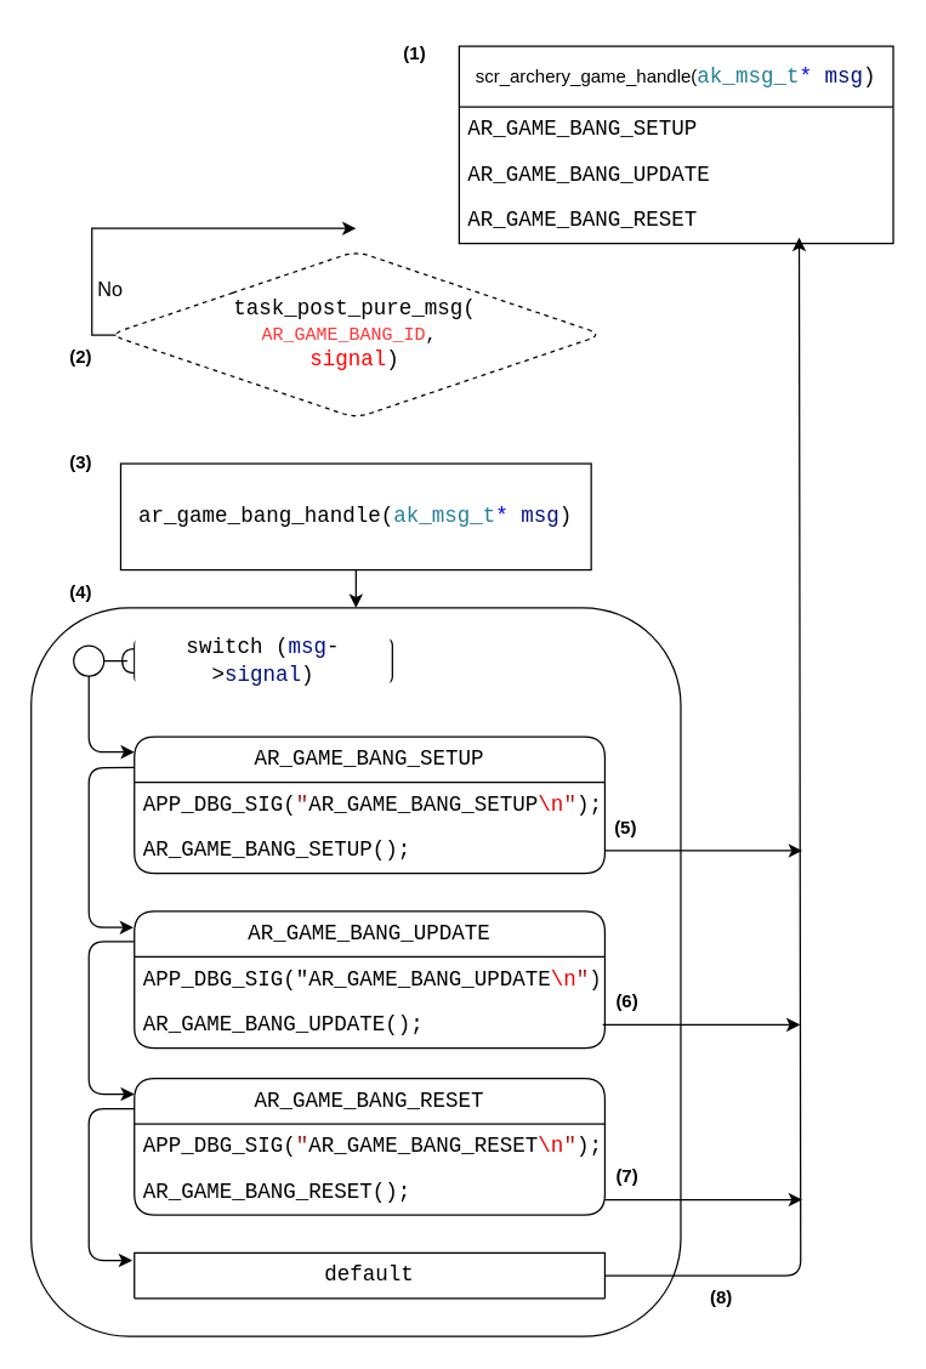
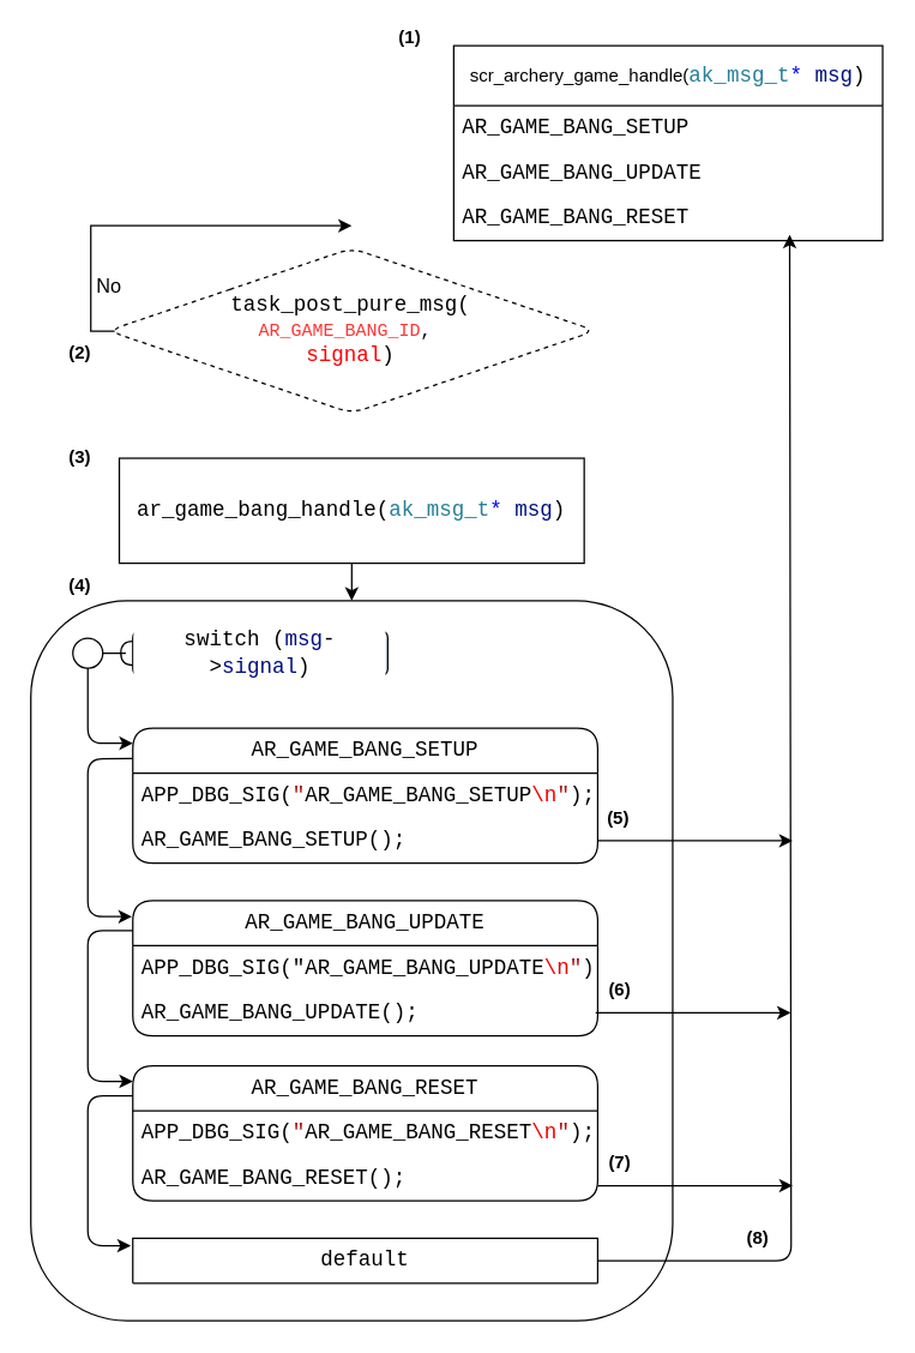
- <mxCell id="29" value="&lt;b&gt;(1)&lt;/b&gt;" style="text;html=1;strokeColor=none;fillColor=none;align=center;verticalAlign=middle;whiteSpace=wrap;rounded=0;" parent="1" vertex="1"><mxGeometry x="258" y="20" width="30" height="30" as="geometry" /></mxCell>
+ <mxCell id="29" value="&lt;b&gt;(1)&lt;/b&gt;" style="text;html=1;strokeColor=none;fillColor=none;align=center;verticalAlign=middle;whiteSpace=wrap;rounded=0;" parent="1" vertex="1"><mxGeometry x="258" y="10" width="30" height="30" as="geometry" /></mxCell>
- <mxCell id="18" value="&lt;div style=&quot;background-color: rgb(255, 255, 255); font-family: Consolas, &amp;quot;Courier New&amp;quot;, monospace; font-size: 14px; line-height: 19px;&quot;&gt;switch (&lt;span style=&quot;color: #001080;&quot;&gt;msg&lt;/span&gt;-&amp;gt;&lt;font color=&quot;#001080&quot;&gt;signal&lt;/font&gt;)&lt;/div&gt;" style="whiteSpace=wrap;html=1;rounded=1;" parent="1" vertex="1"><mxGeometry x="88" y="420" width="170" height="30" as="geometry" /></mxCell>
+ <mxCell id="18" value="&lt;div style=&quot;background-color: rgb(255, 255, 255); font-family: Consolas, &amp;quot;Courier New&amp;quot;, monospace; font-size: 14px; line-height: 19px;&quot;&gt;switch (&lt;span style=&quot;color: #001080;&quot;&gt;msg&lt;/span&gt;-&amp;gt;&lt;font color=&quot;#001080&quot;&gt;signal&lt;/font&gt;)&lt;/div&gt;" style="whiteSpace=wrap;html=1;rounded=1;fillColor=#dae8fc;" parent="1" vertex="1"><mxGeometry x="88" y="420" width="170" height="30" as="geometry" /></mxCell>
- <mxCell id="34" value="&lt;b&gt;(8)&lt;/b&gt;" style="text;html=1;strokeColor=none;fillColor=none;align=center;verticalAlign=middle;whiteSpace=wrap;rounded=0;" parent="1" vertex="1"><mxGeometry x="460" y="840" width="30" height="30" as="geometry" /></mxCell>
+ <mxCell id="34" value="&lt;b&gt;(8)&lt;/b&gt;" style="text;html=1;strokeColor=none;fillColor=none;align=center;verticalAlign=middle;whiteSpace=wrap;rounded=0;" parent="1" vertex="1"><mxGeometry x="490" y="810" width="30" height="30" as="geometry" /></mxCell>
